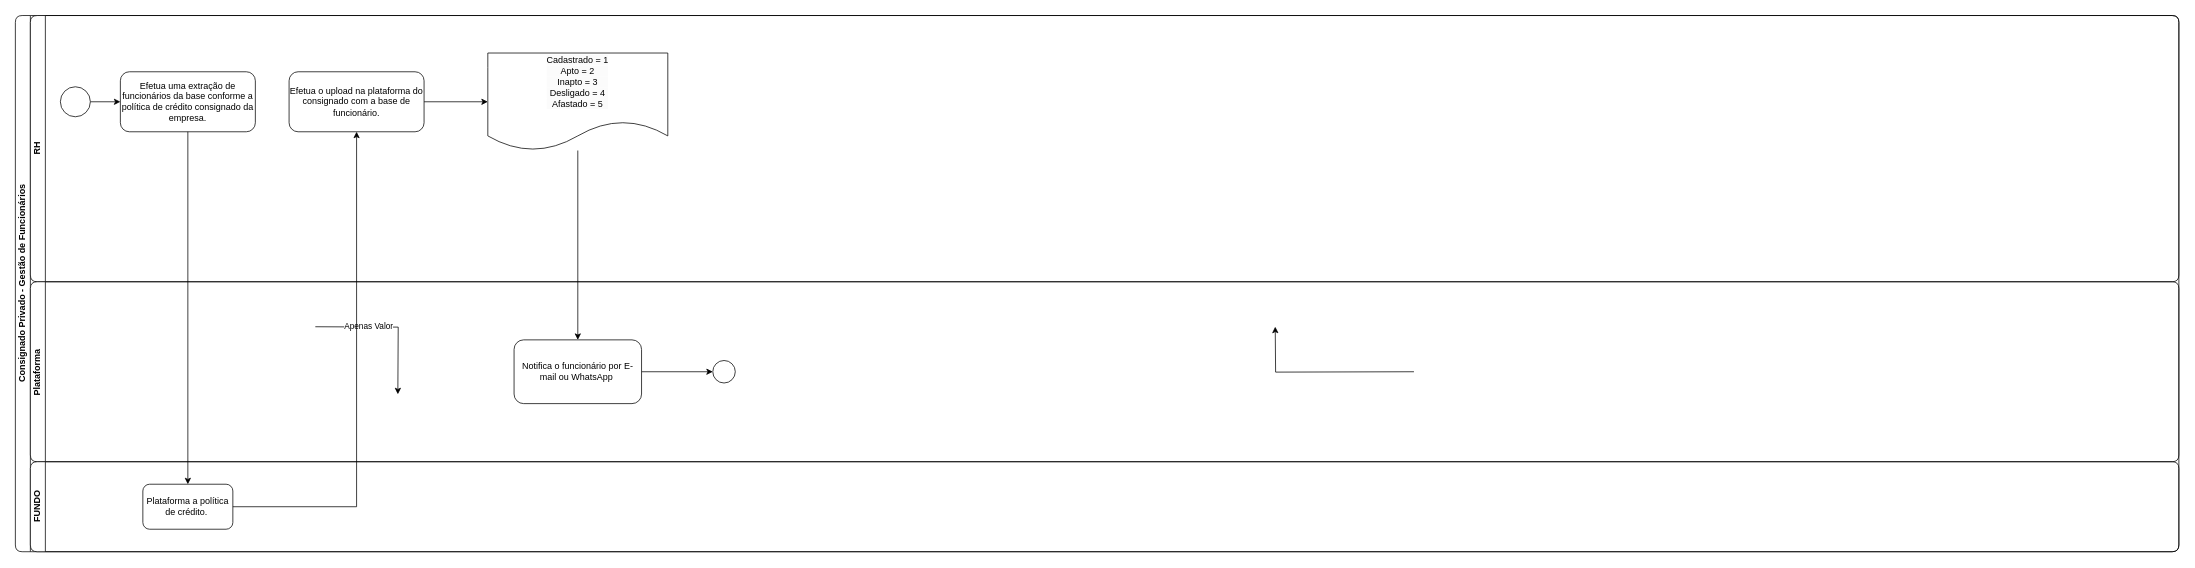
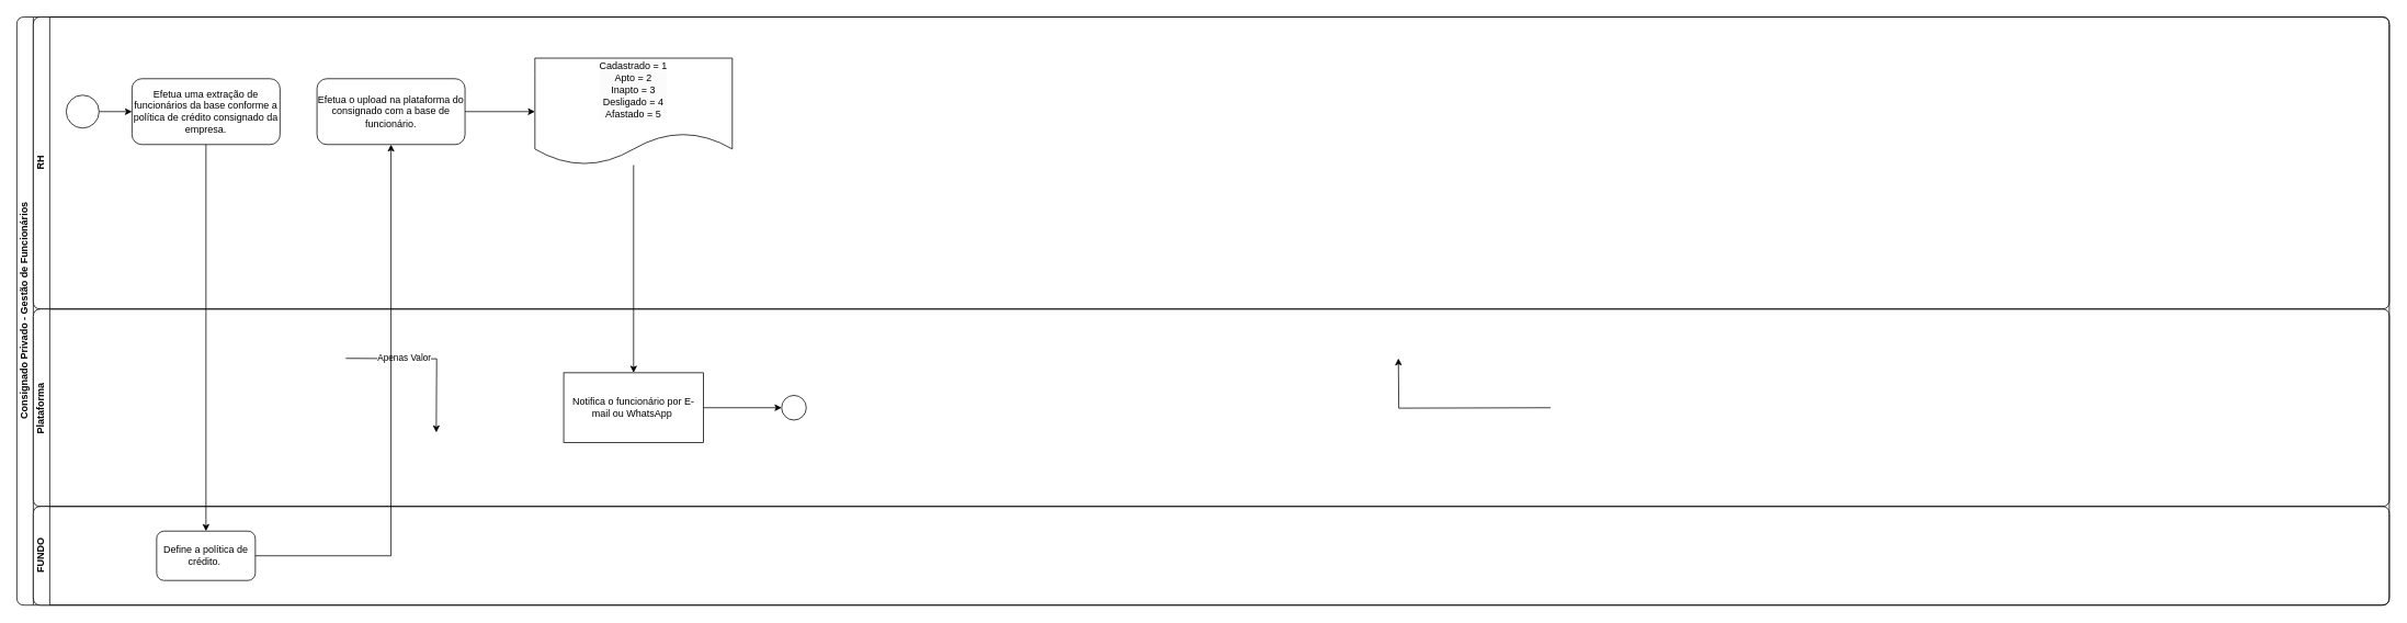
- <mxCell id="26" value="Notifica o funcionário por E-mail ou WhatsApp&amp;nbsp;" style="rounded=1;whiteSpace=wrap;html=1;" vertex="1" parent="10"><mxGeometry x="645" y="77.5" width="170" height="85" as="geometry" /></mxCell>
+ <mxCell id="26" value="Notifica o funcionário por E-mail ou WhatsApp&amp;nbsp;" style="whiteSpace=wrap;html=1;rounded=0;" vertex="1" parent="10"><mxGeometry x="645" y="77.5" width="170" height="85" as="geometry" /></mxCell>
- <mxCell id="32" value="Plataforma a política de crédito.&amp;nbsp;" style="whiteSpace=wrap;html=1;fontColor=#000000;rounded=1;" vertex="1" parent="28"><mxGeometry x="150" y="30" width="120" height="60" as="geometry" /></mxCell>
+ <mxCell id="32" value="Define a política de crédito.&amp;nbsp;" style="whiteSpace=wrap;html=1;fontColor=#000000;rounded=1;" vertex="1" parent="28"><mxGeometry x="150" y="30" width="120" height="60" as="geometry" /></mxCell>
